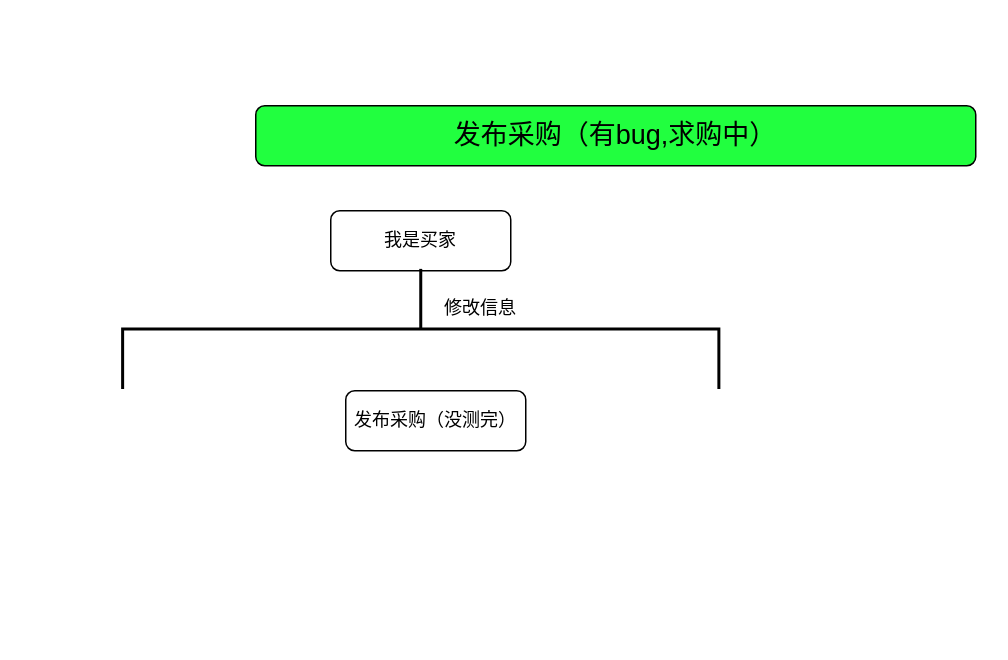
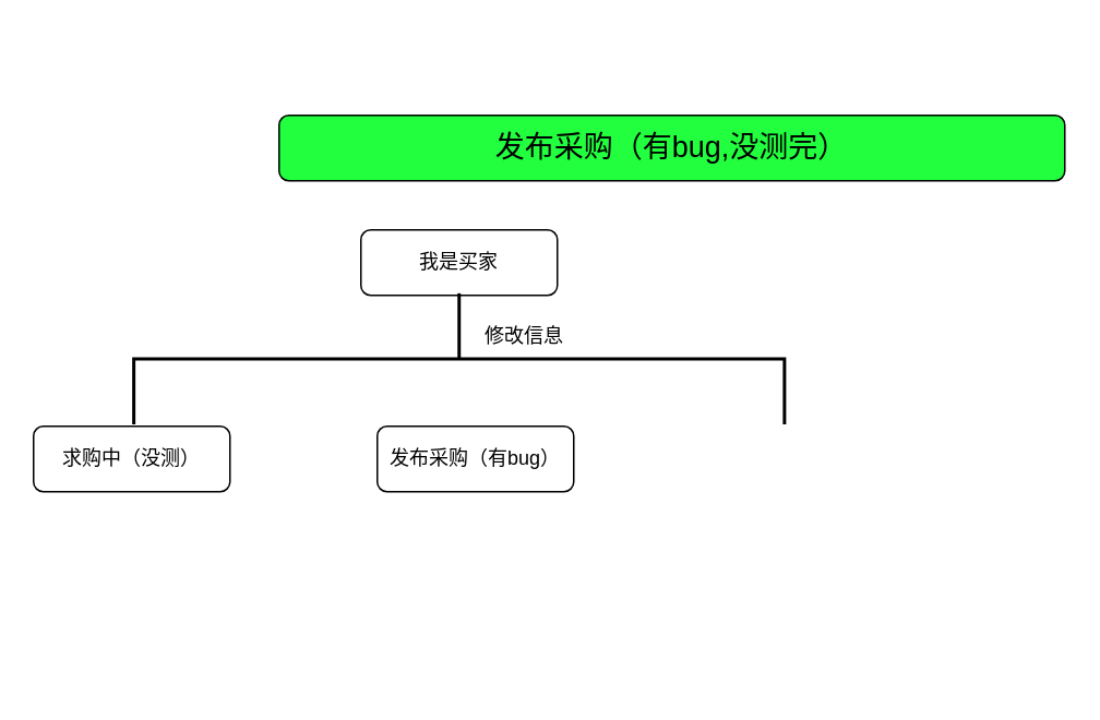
- <mxCell id="3" value="&lt;span style=&quot;font-size: 18px;&quot;&gt;发布采购（有bug,求购中）&lt;/span&gt;" style="rounded=1;whiteSpace=wrap;html=1;fontSize=12;glass=0;strokeWidth=1;shadow=0;fillColor=#21FF3F;" vertex="1" parent="1"><mxGeometry x="170" y="70" width="480" height="40" as="geometry" /></mxCell>
+ <mxCell id="3" value="&lt;span style=&quot;font-size: 18px;&quot;&gt;发布采购（有bug,没测完）&lt;/span&gt;" style="rounded=1;whiteSpace=wrap;html=1;fontSize=12;glass=0;strokeWidth=1;shadow=0;fillColor=#21FF3F;" vertex="1" parent="1"><mxGeometry x="170" y="70" width="480" height="40" as="geometry" /></mxCell>
+ <mxCell id="6" value="求购中（没测）" style="rounded=1;whiteSpace=wrap;html=1;fontSize=12;glass=0;strokeWidth=1;shadow=0;" vertex="1" parent="1"><mxGeometry x="20" y="260" width="120" height="40" as="geometry" /></mxCell>
- <mxCell id="7" value="发布采购（没测完）" style="rounded=1;whiteSpace=wrap;html=1;fontSize=12;glass=0;strokeWidth=1;shadow=0;" vertex="1" parent="1"><mxGeometry x="230" y="260" width="120" height="40" as="geometry" /></mxCell>
+ <mxCell id="7" value="发布采购（有bug）" style="rounded=1;whiteSpace=wrap;html=1;fontSize=12;glass=0;strokeWidth=1;shadow=0;" vertex="1" parent="1"><mxGeometry x="230" y="260" width="120" height="40" as="geometry" /></mxCell>
